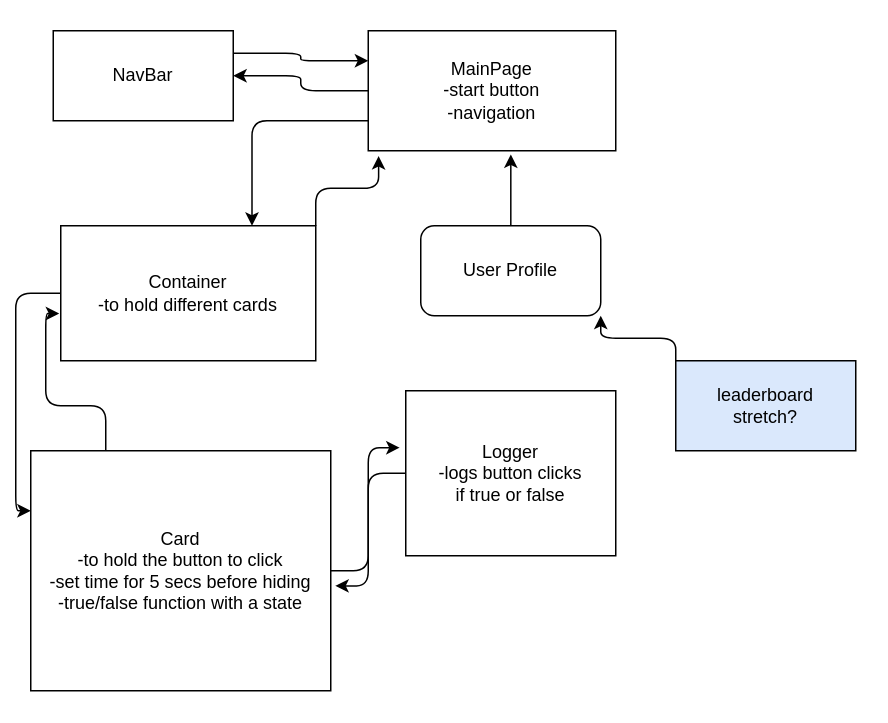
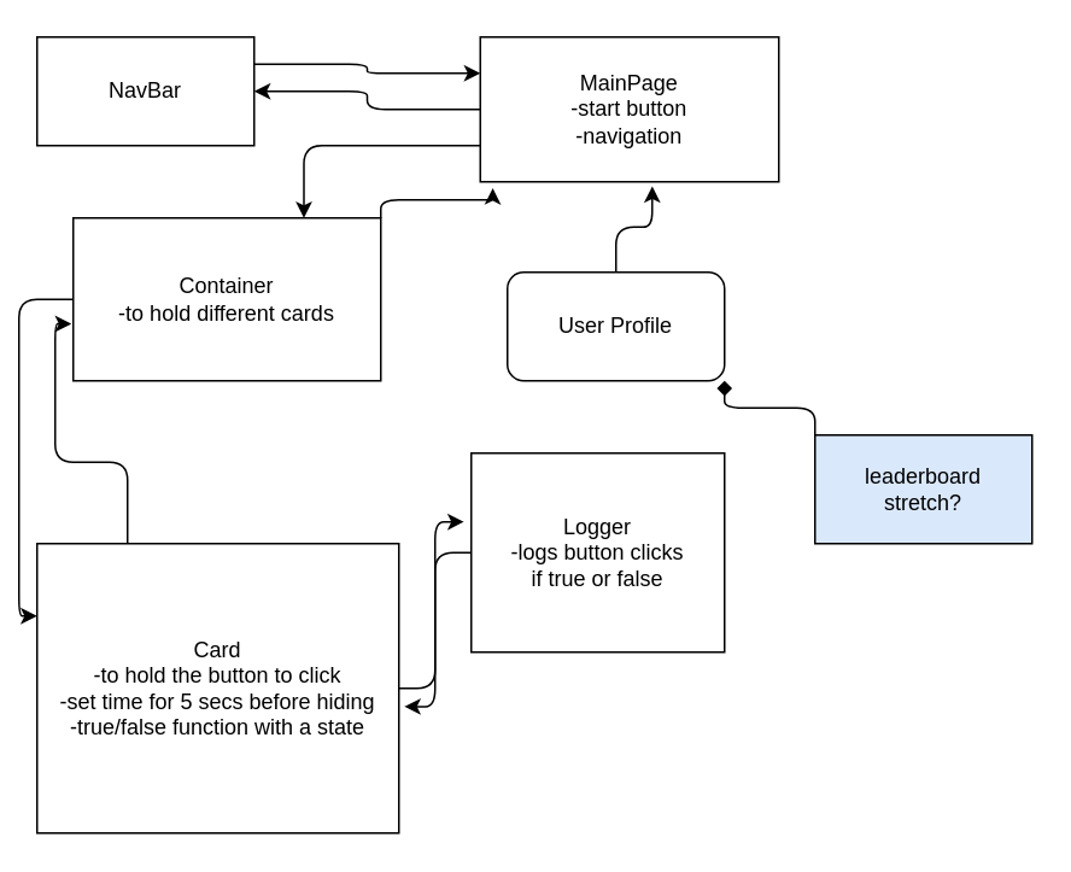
- <mxCell id="16" value="NavBar" style="rounded=0;whiteSpace=wrap;html=1;" vertex="1" parent="1"><mxGeometry x="35" y="20" width="120" height="60" as="geometry" /></mxCell>
+ <mxCell id="16" value="NavBar" style="rounded=0;whiteSpace=wrap;html=1;" vertex="1" parent="1"><mxGeometry x="20" y="20" width="120" height="60" as="geometry" /></mxCell>
- <mxCell id="4" value="MainPage&lt;br&gt;-start button&lt;br&gt;-navigation&lt;br&gt;" style="rounded=0;whiteSpace=wrap;html=1;" vertex="1" parent="1"><mxGeometry x="245" y="20" width="165" height="80" as="geometry" /></mxCell>
+ <mxCell id="4" value="MainPage&lt;br&gt;-start button&lt;br&gt;-navigation&lt;br&gt;" style="rounded=0;whiteSpace=wrap;html=1;" vertex="1" parent="1"><mxGeometry x="265" y="20" width="165" height="80" as="geometry" /></mxCell>
- <mxCell id="7" value="Container&lt;br&gt;-to hold different cards" style="rounded=0;whiteSpace=wrap;html=1;" vertex="1" parent="1"><mxGeometry x="40" y="150" width="170" height="90" as="geometry" /></mxCell>
+ <mxCell id="7" value="Container&lt;br&gt;-to hold different cards" style="rounded=0;whiteSpace=wrap;html=1;" vertex="1" parent="1"><mxGeometry x="40" y="120" width="170" height="90" as="geometry" /></mxCell>
- <mxCell id="17" style="edgeStyle=orthogonalEdgeStyle;html=1;exitX=0;exitY=0;exitDx=0;exitDy=0;entryX=1;entryY=1;entryDx=0;entryDy=0;" edge="1" parent="1" source="18" target="14"><mxGeometry relative="1" as="geometry" /></mxCell>
+ <mxCell id="17" style="edgeStyle=orthogonalEdgeStyle;html=1;exitX=0;exitY=0;exitDx=0;exitDy=0;entryX=1;entryY=1;entryDx=0;entryDy=0;endArrow=diamond;" edge="1" parent="1" source="18" target="14"><mxGeometry relative="1" as="geometry" /></mxCell>
- <mxCell id="12" value="Logger&lt;br&gt;-logs button clicks&lt;br&gt;if true or false" style="rounded=0;whiteSpace=wrap;html=1;" vertex="1" parent="1"><mxGeometry x="270" y="260" width="140" height="110" as="geometry" /></mxCell>
+ <mxCell id="12" value="Logger&lt;br&gt;-logs button clicks&lt;br&gt;if true or false" style="rounded=0;whiteSpace=wrap;html=1;" vertex="1" parent="1"><mxGeometry x="260" y="250" width="140" height="110" as="geometry" /></mxCell>
